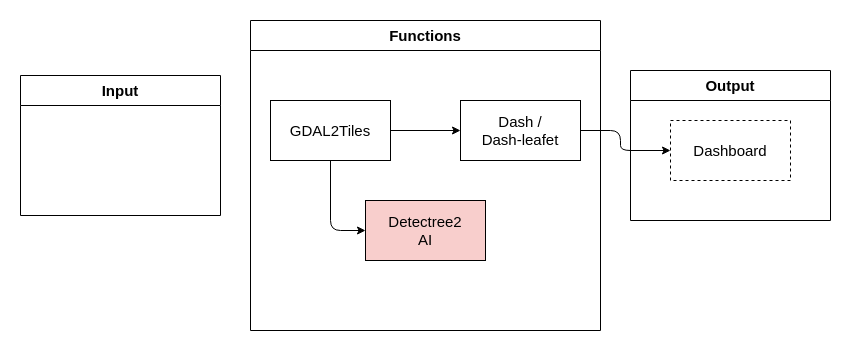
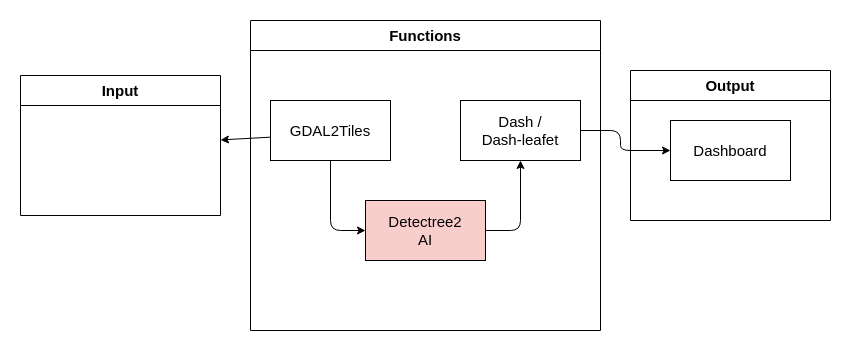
- <mxCell id="6" style="edgeStyle=none;html=1;exitX=1;exitY=0.5;exitDx=0;exitDy=0;entryX=0;entryY=0.5;entryDx=0;entryDy=0;fontSize=15;" edge="1" parent="5" source="8" target="9"><mxGeometry relative="1" as="geometry" /></mxCell>
+ <mxCell id="6" style="edgeStyle=none;html=1;exitX=1;exitY=0.5;exitDx=0;exitDy=0;fontSize=15;" edge="1" parent="5" source="8" target="2"><mxGeometry relative="1" as="geometry" /></mxCell>
- <mxCell id="4" value="Dashboard" style="rounded=0;whiteSpace=wrap;html=1;fontSize=15;dashed=1;" vertex="1" parent="3"><mxGeometry x="40" y="50" width="120" height="60" as="geometry" /></mxCell>
+ <mxCell id="4" value="Dashboard" style="rounded=0;whiteSpace=wrap;html=1;fontSize=15;" vertex="1" parent="3"><mxGeometry x="40" y="50" width="120" height="60" as="geometry" /></mxCell>
+ <mxCell id="10" style="edgeStyle=none;html=1;exitX=1;exitY=0.5;exitDx=0;exitDy=0;entryX=0.5;entryY=1;entryDx=0;entryDy=0;fontSize=15;" edge="1" parent="5" source="11" target="9"><mxGeometry relative="1" as="geometry"><Array as="points"><mxPoint x="270" y="210" /></Array></mxGeometry></mxCell>
